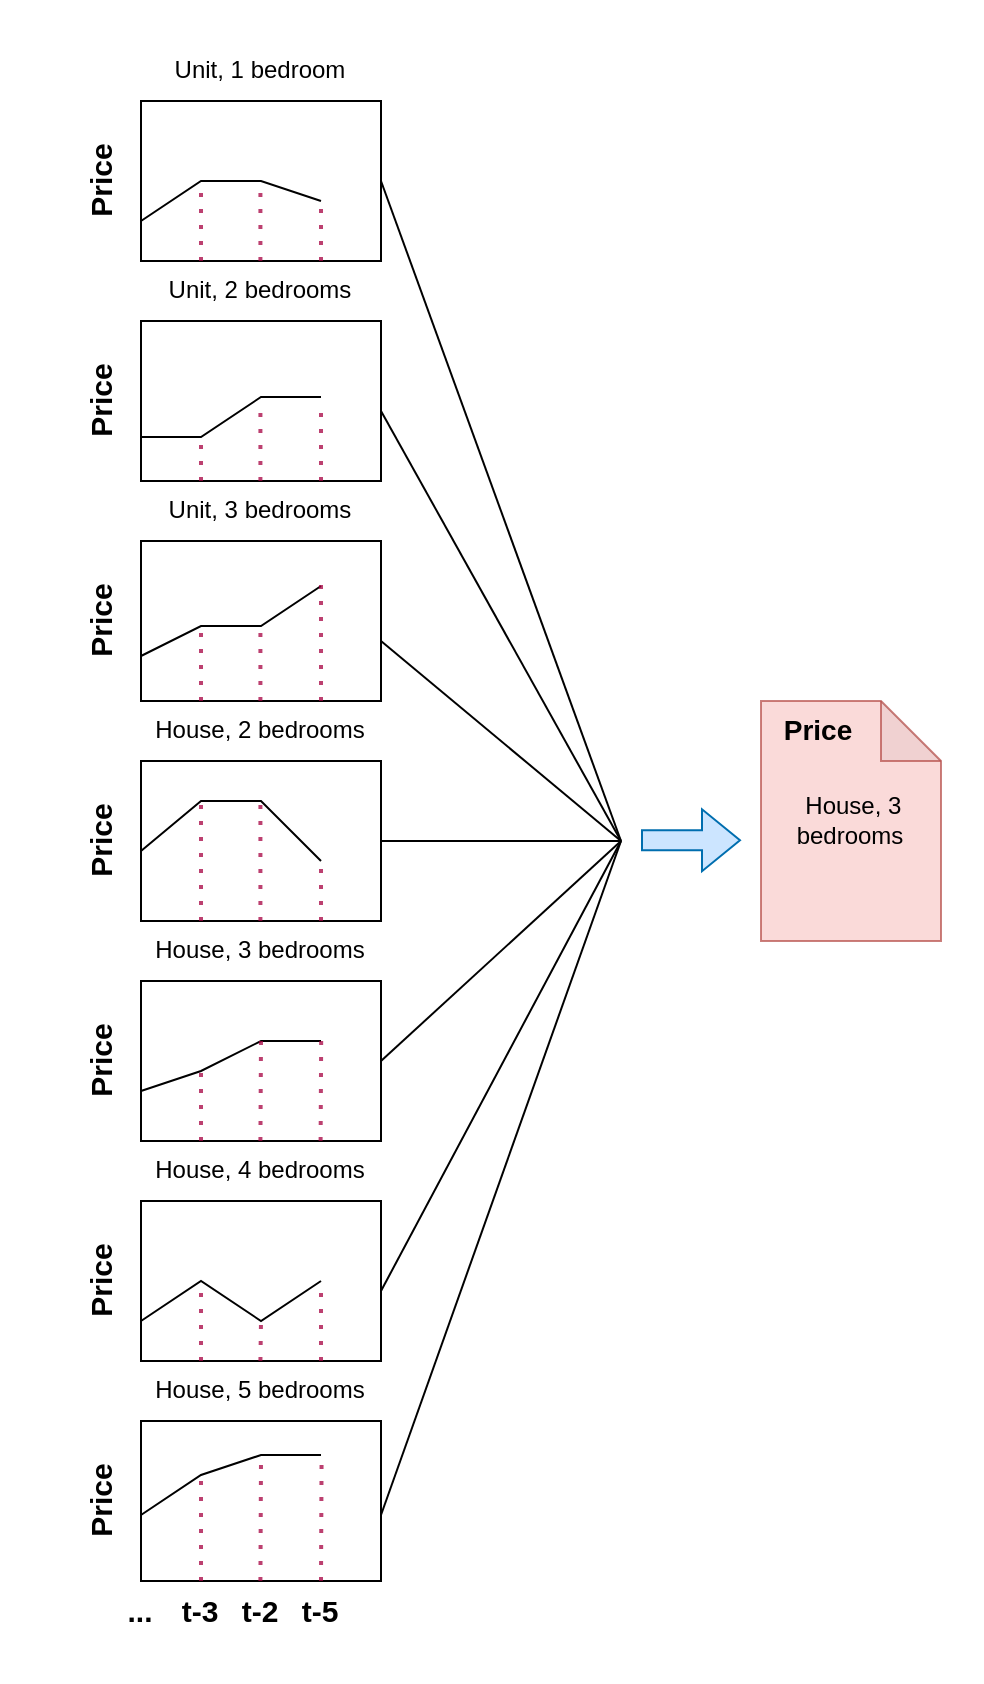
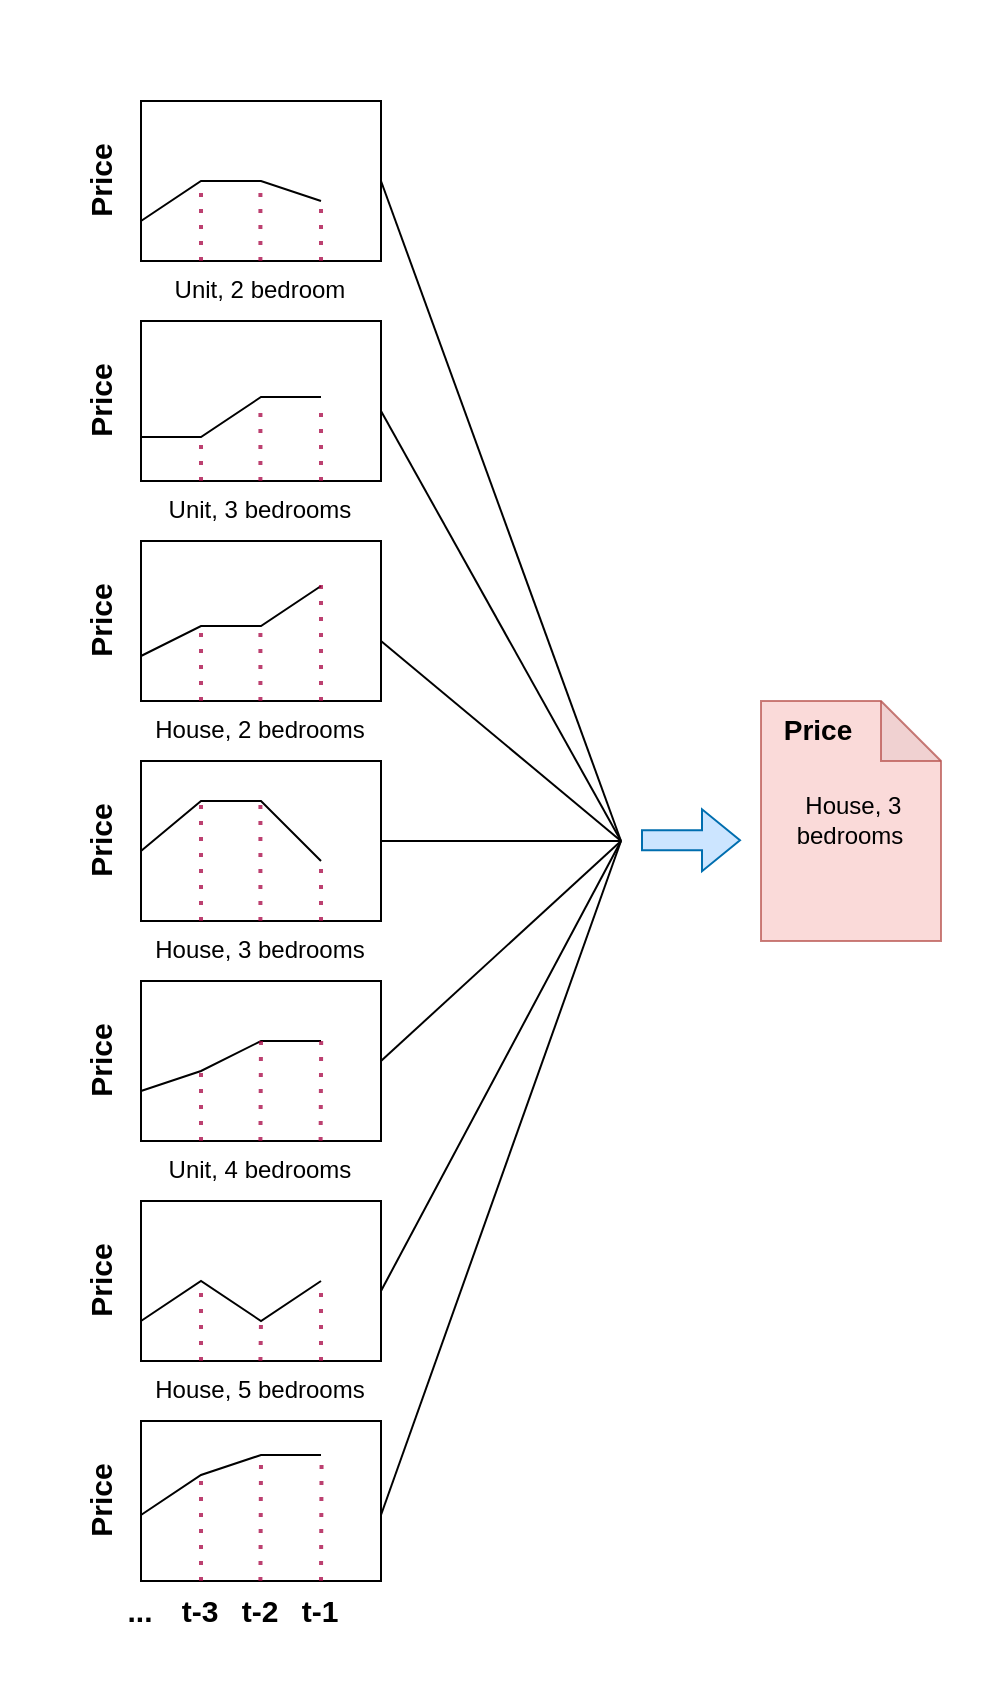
- <mxCell id="13" value="Unit, 1 bedroom" style="text;html=1;strokeColor=none;fillColor=none;align=center;verticalAlign=middle;whiteSpace=wrap;rounded=0;" vertex="1" parent="1"><mxGeometry x="70" y="20" width="120" height="30" as="geometry" /></mxCell>
- <mxCell id="14" value="Unit, 2 bedrooms" style="text;html=1;strokeColor=none;fillColor=none;align=center;verticalAlign=middle;whiteSpace=wrap;rounded=0;" vertex="1" parent="1"><mxGeometry x="70" y="130" width="120" height="30" as="geometry" /></mxCell>
+ <mxCell id="14" value="Unit, 2 bedroom" style="text;html=1;strokeColor=none;fillColor=none;align=center;verticalAlign=middle;whiteSpace=wrap;rounded=0;" vertex="1" parent="1"><mxGeometry x="70" y="130" width="120" height="30" as="geometry" /></mxCell>
- <mxCell id="11" value="House, 4 bedrooms" style="text;html=1;strokeColor=none;fillColor=none;align=center;verticalAlign=middle;whiteSpace=wrap;rounded=0;" vertex="1" parent="1"><mxGeometry x="70" y="570" width="120" height="30" as="geometry" /></mxCell>
+ <mxCell id="11" value="Unit, 4 bedrooms" style="text;html=1;strokeColor=none;fillColor=none;align=center;verticalAlign=middle;whiteSpace=wrap;rounded=0;" vertex="1" parent="1"><mxGeometry x="70" y="570" width="120" height="30" as="geometry" /></mxCell>
- <mxCell id="44" value="t-5" style="text;html=1;strokeColor=none;fillColor=none;align=center;verticalAlign=middle;whiteSpace=wrap;rounded=0;fontSize=15;fontStyle=1" vertex="1" parent="1"><mxGeometry x="145" y="790" width="30" height="30" as="geometry" /></mxCell>
+ <mxCell id="44" value="t-1" style="text;html=1;strokeColor=none;fillColor=none;align=center;verticalAlign=middle;whiteSpace=wrap;rounded=0;fontSize=15;fontStyle=1" vertex="1" parent="1"><mxGeometry x="145" y="790" width="30" height="30" as="geometry" /></mxCell>
